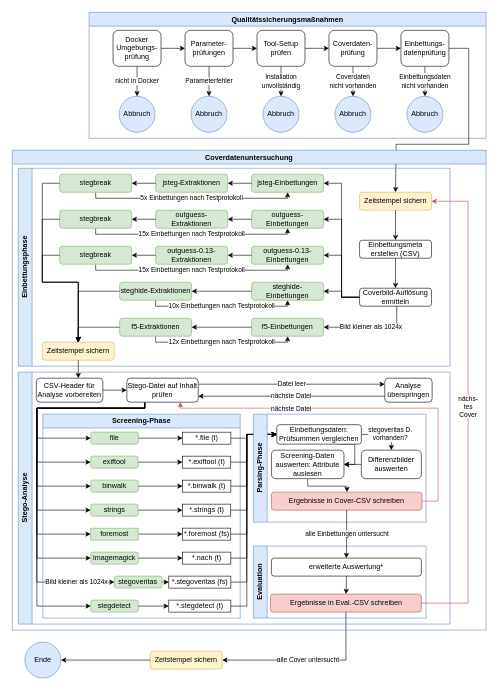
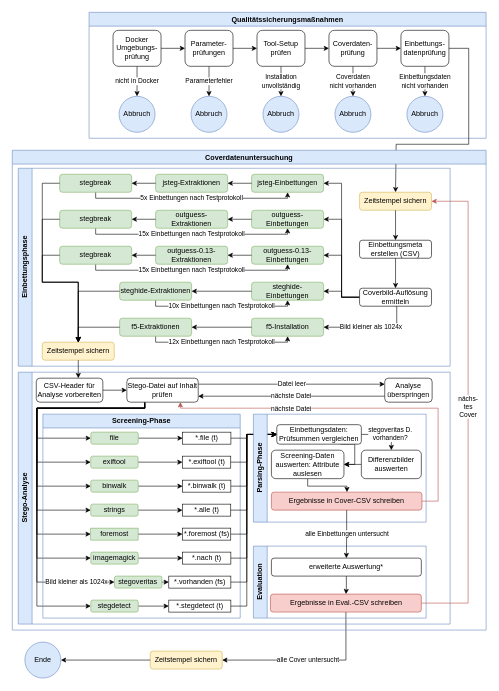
- <mxCell id="100" value="f5-Einbettungen" style="rounded=1;whiteSpace=wrap;html=1;labelBackgroundColor=none;fillColor=#d5e8d4;strokeColor=#82b366;" parent="95" vertex="1"><mxGeometry x="389" y="250" width="120" height="30" as="geometry" /></mxCell>
+ <mxCell id="100" value="f5-Installation" style="rounded=1;whiteSpace=wrap;html=1;labelBackgroundColor=none;fillColor=#d5e8d4;strokeColor=#82b366;" parent="95" vertex="1"><mxGeometry x="389" y="250" width="120" height="30" as="geometry" /></mxCell>
- <mxCell id="64" value="*.strings (t)" style="rounded=0;whiteSpace=wrap;html=1;labelBackgroundColor=none;" parent="44" vertex="1"><mxGeometry x="232.76" y="150" width="80.5" height="20" as="geometry" /></mxCell>
+ <mxCell id="64" value="*.alle (t)" style="rounded=0;whiteSpace=wrap;html=1;labelBackgroundColor=none;" parent="44" vertex="1"><mxGeometry x="232.76" y="150" width="80.5" height="20" as="geometry" /></mxCell>
- <mxCell id="67" value="*.stegoveritas (fs)" style="rounded=0;whiteSpace=wrap;html=1;labelBackgroundColor=none;" parent="44" vertex="1"><mxGeometry x="209.93" y="270" width="103.5" height="20" as="geometry" /></mxCell>
+ <mxCell id="67" value="*.vorhanden (fs)" style="rounded=0;whiteSpace=wrap;html=1;labelBackgroundColor=none;" parent="44" vertex="1"><mxGeometry x="209.93" y="270" width="103.5" height="20" as="geometry" /></mxCell>
